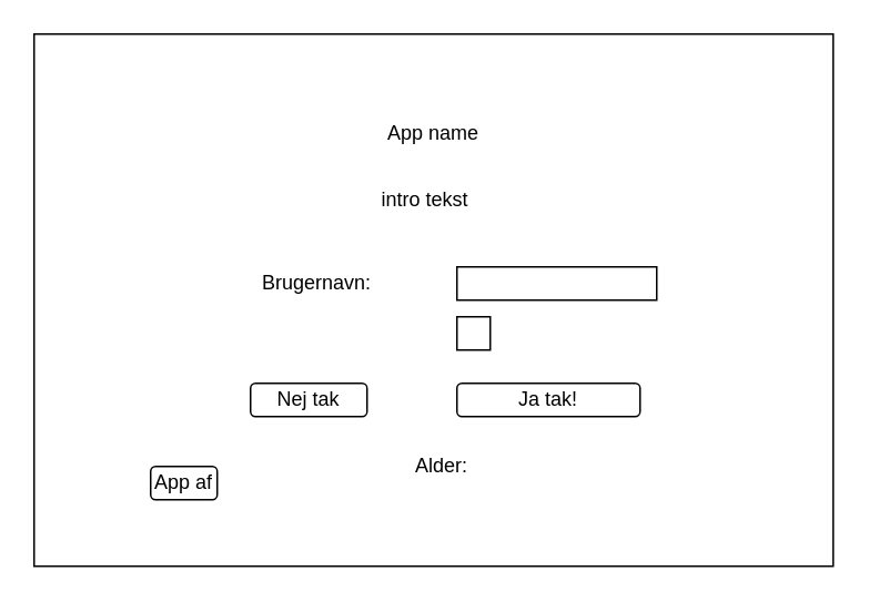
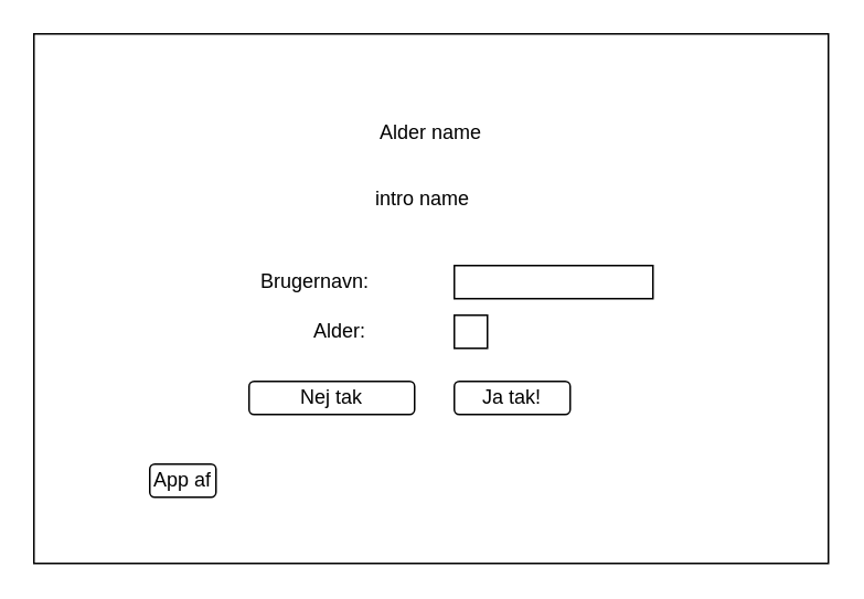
- <mxCell id="3" value="App name" style="text;html=1;strokeColor=none;fillColor=none;align=center;verticalAlign=middle;whiteSpace=wrap;rounded=0;" vertex="1" parent="1"><mxGeometry x="200" y="70" width="120" height="20" as="geometry" /></mxCell>
+ <mxCell id="3" value="Alder name" style="text;html=1;strokeColor=none;fillColor=none;align=center;verticalAlign=middle;whiteSpace=wrap;rounded=0;" vertex="1" parent="1"><mxGeometry x="200" y="70" width="120" height="20" as="geometry" /></mxCell>
- <mxCell id="4" value="intro tekst" style="text;html=1;strokeColor=none;fillColor=none;align=center;verticalAlign=middle;whiteSpace=wrap;rounded=0;" vertex="1" parent="1"><mxGeometry x="220" y="110" width="70" height="20" as="geometry" /></mxCell>
+ <mxCell id="4" value="intro name" style="text;html=1;strokeColor=none;fillColor=none;align=center;verticalAlign=middle;whiteSpace=wrap;rounded=0;" vertex="1" parent="1"><mxGeometry x="220" y="110" width="70" height="20" as="geometry" /></mxCell>
- <mxCell id="9" value="Nej tak" style="rounded=1;whiteSpace=wrap;html=1;" vertex="1" parent="1"><mxGeometry x="150" y="230" width="70" height="20" as="geometry" /></mxCell>
+ <mxCell id="9" value="Nej tak" style="rounded=1;whiteSpace=wrap;html=1;" vertex="1" parent="1"><mxGeometry x="150" y="230" width="100" height="20" as="geometry" /></mxCell>
- <mxCell id="10" value="Ja tak!" style="rounded=1;whiteSpace=wrap;html=1;" vertex="1" parent="1"><mxGeometry x="274" y="230" width="110" height="20" as="geometry" /></mxCell>
+ <mxCell id="10" value="Ja tak!" style="rounded=1;whiteSpace=wrap;html=1;" vertex="1" parent="1"><mxGeometry x="274" y="230" width="70" height="20" as="geometry" /></mxCell>
- <mxCell id="6" value="Alder:" style="text;html=1;strokeColor=none;fillColor=none;align=center;verticalAlign=middle;whiteSpace=wrap;rounded=0;" vertex="1" parent="1"><mxGeometry x="240" y="270" width="50" height="20" as="geometry" /></mxCell>
+ <mxCell id="6" value="Alder:" style="text;html=1;strokeColor=none;fillColor=none;align=center;verticalAlign=middle;whiteSpace=wrap;rounded=0;" vertex="1" parent="1"><mxGeometry x="180" y="190" width="50" height="20" as="geometry" /></mxCell>
